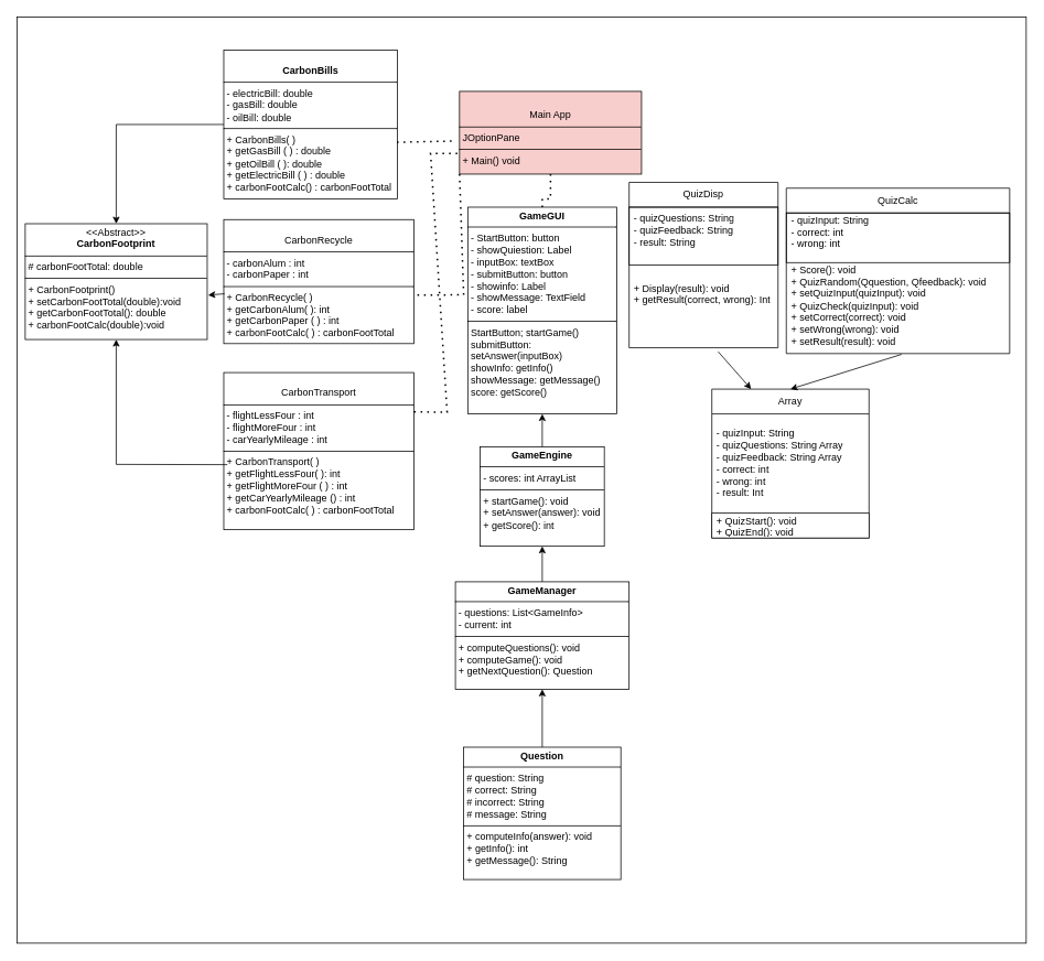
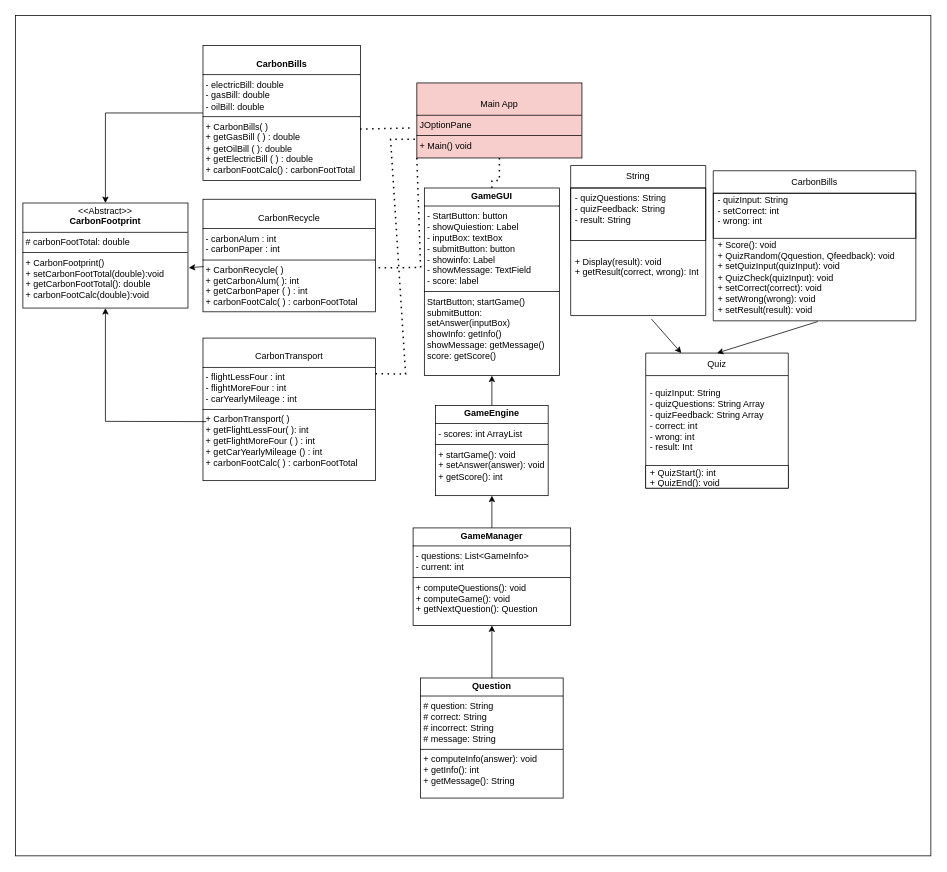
- <mxCell id="18" value="QuizDisp" style="swimlane;fontStyle=0;childLayout=stackLayout;horizontal=1;startSize=30;horizontalStack=0;resizeParent=1;resizeParentMax=0;resizeLast=0;collapsible=1;marginBottom=0;whiteSpace=wrap;html=1;" parent="1" vertex="1"><mxGeometry x="760" y="220" width="180" height="200" as="geometry" /></mxCell>
+ <mxCell id="18" value="String" style="swimlane;fontStyle=0;childLayout=stackLayout;horizontal=1;startSize=30;horizontalStack=0;resizeParent=1;resizeParentMax=0;resizeLast=0;collapsible=1;marginBottom=0;whiteSpace=wrap;html=1;" parent="1" vertex="1"><mxGeometry x="760" y="220" width="180" height="200" as="geometry" /></mxCell>
- <mxCell id="15" value="QuizCalc" style="swimlane;fontStyle=0;childLayout=stackLayout;horizontal=1;startSize=30;horizontalStack=0;resizeParent=1;resizeParentMax=0;resizeLast=0;collapsible=1;marginBottom=0;whiteSpace=wrap;html=1;" parent="1" vertex="1"><mxGeometry x="950" y="227" width="270" height="200" as="geometry" /></mxCell>
+ <mxCell id="15" value="CarbonBills" style="swimlane;fontStyle=0;childLayout=stackLayout;horizontal=1;startSize=30;horizontalStack=0;resizeParent=1;resizeParentMax=0;resizeLast=0;collapsible=1;marginBottom=0;whiteSpace=wrap;html=1;" parent="1" vertex="1"><mxGeometry x="950" y="227" width="270" height="200" as="geometry" /></mxCell>
- <mxCell id="16" value="&lt;div&gt;- quizInput: String&lt;/div&gt;&lt;div&gt;- correct: int&lt;/div&gt;&lt;div&gt;- wrong: int&lt;br&gt;&lt;/div&gt;&lt;div&gt;&lt;br&gt;&lt;/div&gt;" style="text;strokeColor=default;fillColor=none;align=left;verticalAlign=middle;spacingLeft=4;spacingRight=4;overflow=hidden;points=[[0,0.5],[1,0.5]];portConstraint=eastwest;rotatable=0;whiteSpace=wrap;html=1;" parent="15" vertex="1"><mxGeometry y="30" width="270" height="60" as="geometry" /></mxCell>
+ <mxCell id="16" value="&lt;div&gt;- quizInput: String&lt;/div&gt;&lt;div&gt;- setCorrect: int&lt;/div&gt;&lt;div&gt;- wrong: int&lt;br&gt;&lt;/div&gt;&lt;div&gt;&lt;br&gt;&lt;/div&gt;" style="text;strokeColor=default;fillColor=none;align=left;verticalAlign=middle;spacingLeft=4;spacingRight=4;overflow=hidden;points=[[0,0.5],[1,0.5]];portConstraint=eastwest;rotatable=0;whiteSpace=wrap;html=1;" parent="15" vertex="1"><mxGeometry y="30" width="270" height="60" as="geometry" /></mxCell>
- <mxCell id="12" value="Array" style="swimlane;fontStyle=0;childLayout=stackLayout;horizontal=1;startSize=30;horizontalStack=0;resizeParent=1;resizeParentMax=0;resizeLast=0;collapsible=1;marginBottom=0;whiteSpace=wrap;html=1;" parent="1" vertex="1"><mxGeometry x="860" y="470" width="190" height="180" as="geometry" /></mxCell>
+ <mxCell id="12" value="Quiz" style="swimlane;fontStyle=0;childLayout=stackLayout;horizontal=1;startSize=30;horizontalStack=0;resizeParent=1;resizeParentMax=0;resizeLast=0;collapsible=1;marginBottom=0;whiteSpace=wrap;html=1;" parent="1" vertex="1"><mxGeometry x="860" y="470" width="190" height="180" as="geometry" /></mxCell>
- <mxCell id="14" value="&lt;div&gt;+ QuizStart(): void&lt;/div&gt;&lt;div&gt;+ QuizEnd(): void&lt;br&gt;&lt;/div&gt;" style="text;strokeColor=default;fillColor=default;align=left;verticalAlign=middle;spacingLeft=4;spacingRight=4;overflow=hidden;points=[[0,0.5],[1,0.5]];portConstraint=eastwest;rotatable=0;whiteSpace=wrap;html=1;" parent="12" vertex="1"><mxGeometry y="150" width="190" height="30" as="geometry" /></mxCell>
+ <mxCell id="14" value="&lt;div&gt;+ QuizStart(): int&lt;/div&gt;&lt;div&gt;+ QuizEnd(): void&lt;br&gt;&lt;/div&gt;" style="text;strokeColor=default;fillColor=default;align=left;verticalAlign=middle;spacingLeft=4;spacingRight=4;overflow=hidden;points=[[0,0.5],[1,0.5]];portConstraint=eastwest;rotatable=0;whiteSpace=wrap;html=1;" parent="12" vertex="1"><mxGeometry y="150" width="190" height="30" as="geometry" /></mxCell>
